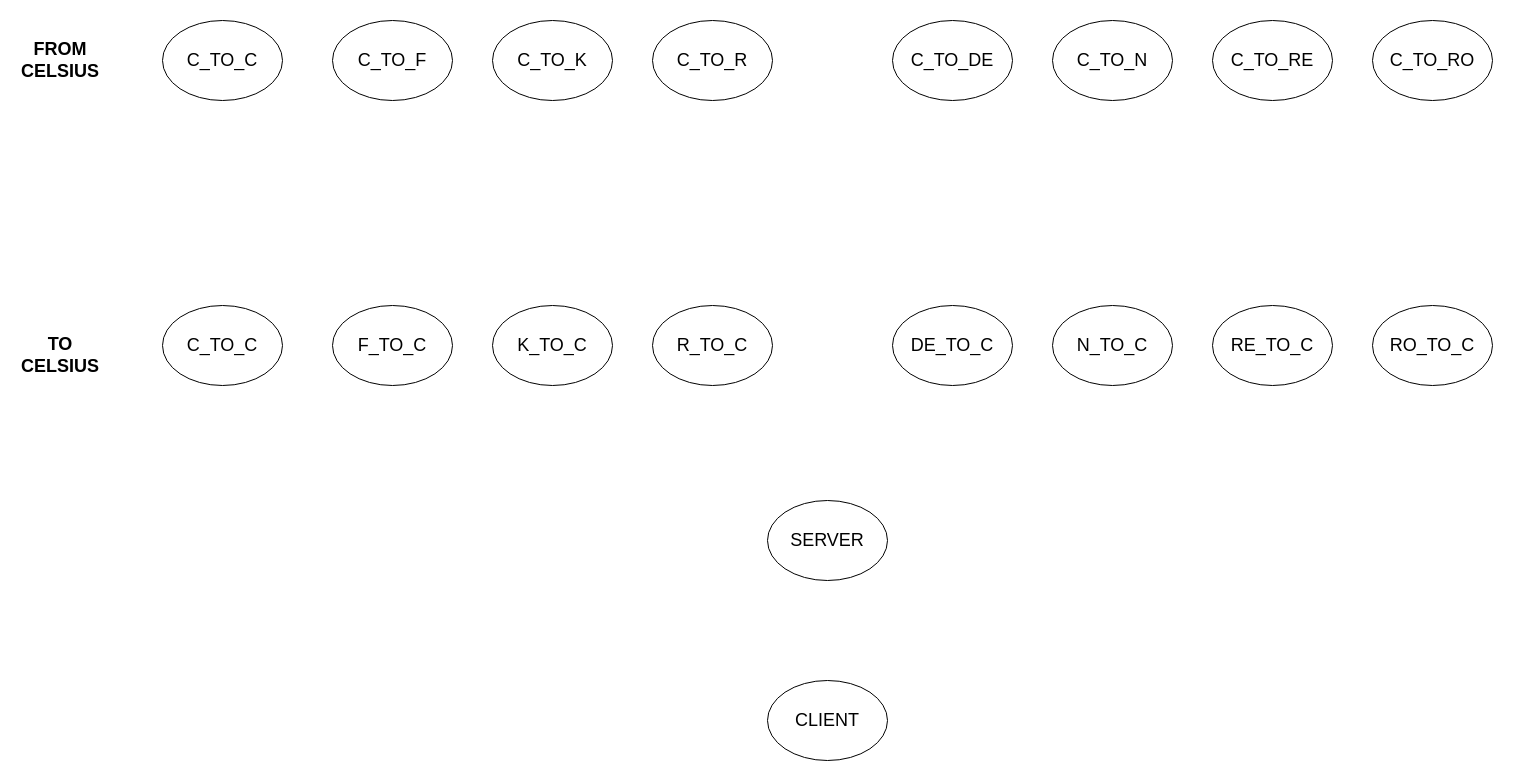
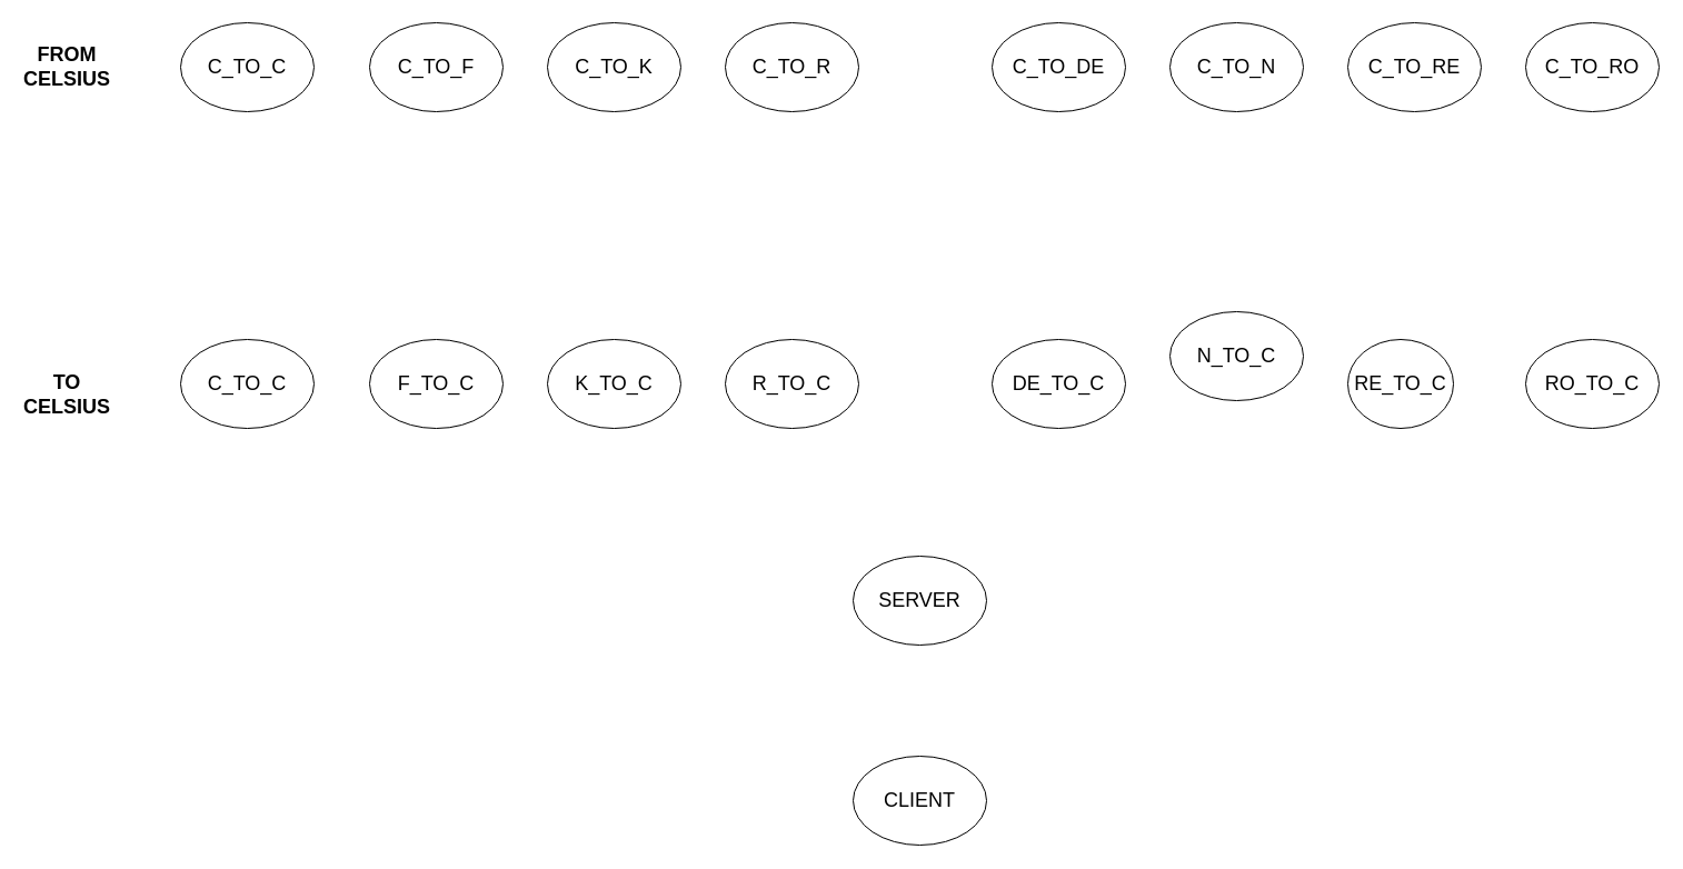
- <mxCell id="9" value="&lt;font style=&quot;font-size: 18px;&quot;&gt;N_TO_C&lt;/font&gt;" style="ellipse;whiteSpace=wrap;html=1;" parent="1" vertex="1"><mxGeometry x="1052" y="305" width="120" height="80" as="geometry" /></mxCell>
+ <mxCell id="9" value="&lt;font style=&quot;font-size: 18px;&quot;&gt;N_TO_C&lt;/font&gt;" style="ellipse;whiteSpace=wrap;html=1;" parent="1" vertex="1"><mxGeometry x="1052" y="280" width="120" height="80" as="geometry" /></mxCell>
- <mxCell id="10" value="&lt;font style=&quot;font-size: 18px;&quot;&gt;RE_TO_C&lt;/font&gt;" style="ellipse;whiteSpace=wrap;html=1;" parent="1" vertex="1"><mxGeometry x="1212" y="305" width="120" height="80" as="geometry" /></mxCell>
+ <mxCell id="10" value="&lt;font style=&quot;font-size: 18px;&quot;&gt;RE_TO_C&lt;/font&gt;" style="ellipse;whiteSpace=wrap;html=1;" parent="1" vertex="1"><mxGeometry x="1212" y="305" width="95" height="80" as="geometry" /></mxCell>
